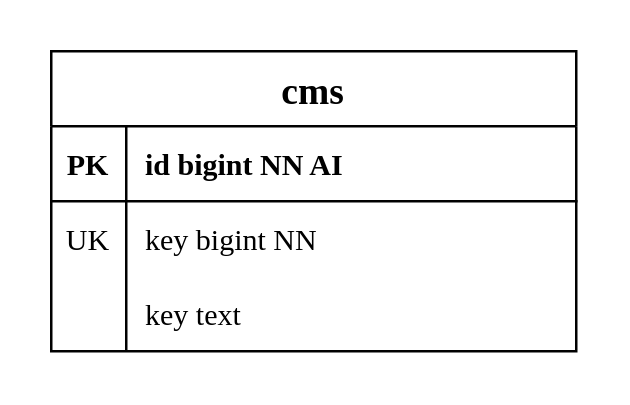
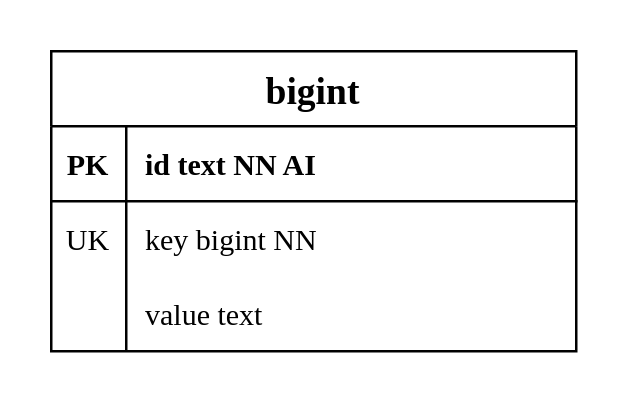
- <mxCell id="2" value="cms" style="shape=table;startSize=30;container=1;collapsible=1;childLayout=tableLayout;fixedRows=1;rowLines=0;fontStyle=1;align=center;resizeLast=1;rounded=0;horizontal=1;verticalAlign=middle;fontSize=15;swimlaneLine=1;sketch=0;labelBorderColor=none;fontFamily=Times New Roman;" parent="1" vertex="1"><mxGeometry x="20" y="20" width="210" height="120" as="geometry"><mxRectangle x="530" y="150" width="90" height="30" as="alternateBounds" /></mxGeometry></mxCell>
+ <mxCell id="2" value="bigint" style="shape=table;startSize=30;container=1;collapsible=1;childLayout=tableLayout;fixedRows=1;rowLines=0;fontStyle=1;align=center;resizeLast=1;rounded=0;horizontal=1;verticalAlign=middle;fontSize=15;swimlaneLine=1;sketch=0;labelBorderColor=none;fontFamily=Times New Roman;" parent="1" vertex="1"><mxGeometry x="20" y="20" width="210" height="120" as="geometry"><mxRectangle x="530" y="150" width="90" height="30" as="alternateBounds" /></mxGeometry></mxCell>
- <mxCell id="5" value="id bigint NN AI" style="shape=partialRectangle;connectable=0;fillColor=none;top=0;left=0;bottom=0;right=0;align=left;spacingLeft=6;fontStyle=1;overflow=hidden;rounded=0;sketch=1;labelBorderColor=none;fontFamily=Times New Roman;" parent="3" vertex="1"><mxGeometry x="30" width="180" height="30" as="geometry"><mxRectangle width="180" height="30" as="alternateBounds" /></mxGeometry></mxCell>
+ <mxCell id="5" value="id text NN AI" style="shape=partialRectangle;connectable=0;fillColor=none;top=0;left=0;bottom=0;right=0;align=left;spacingLeft=6;fontStyle=1;overflow=hidden;rounded=0;sketch=1;labelBorderColor=none;fontFamily=Times New Roman;" parent="3" vertex="1"><mxGeometry x="30" width="180" height="30" as="geometry"><mxRectangle width="180" height="30" as="alternateBounds" /></mxGeometry></mxCell>
- <mxCell id="11" value="key text" style="shape=partialRectangle;connectable=0;fillColor=none;top=0;left=0;bottom=0;right=0;align=left;spacingLeft=6;overflow=hidden;rounded=0;sketch=1;labelBorderColor=none;fontFamily=Times New Roman;" parent="9" vertex="1"><mxGeometry x="30" width="180" height="30" as="geometry"><mxRectangle width="180" height="30" as="alternateBounds" /></mxGeometry></mxCell>
+ <mxCell id="11" value="value text" style="shape=partialRectangle;connectable=0;fillColor=none;top=0;left=0;bottom=0;right=0;align=left;spacingLeft=6;overflow=hidden;rounded=0;sketch=1;labelBorderColor=none;fontFamily=Times New Roman;" parent="9" vertex="1"><mxGeometry x="30" width="180" height="30" as="geometry"><mxRectangle width="180" height="30" as="alternateBounds" /></mxGeometry></mxCell>
